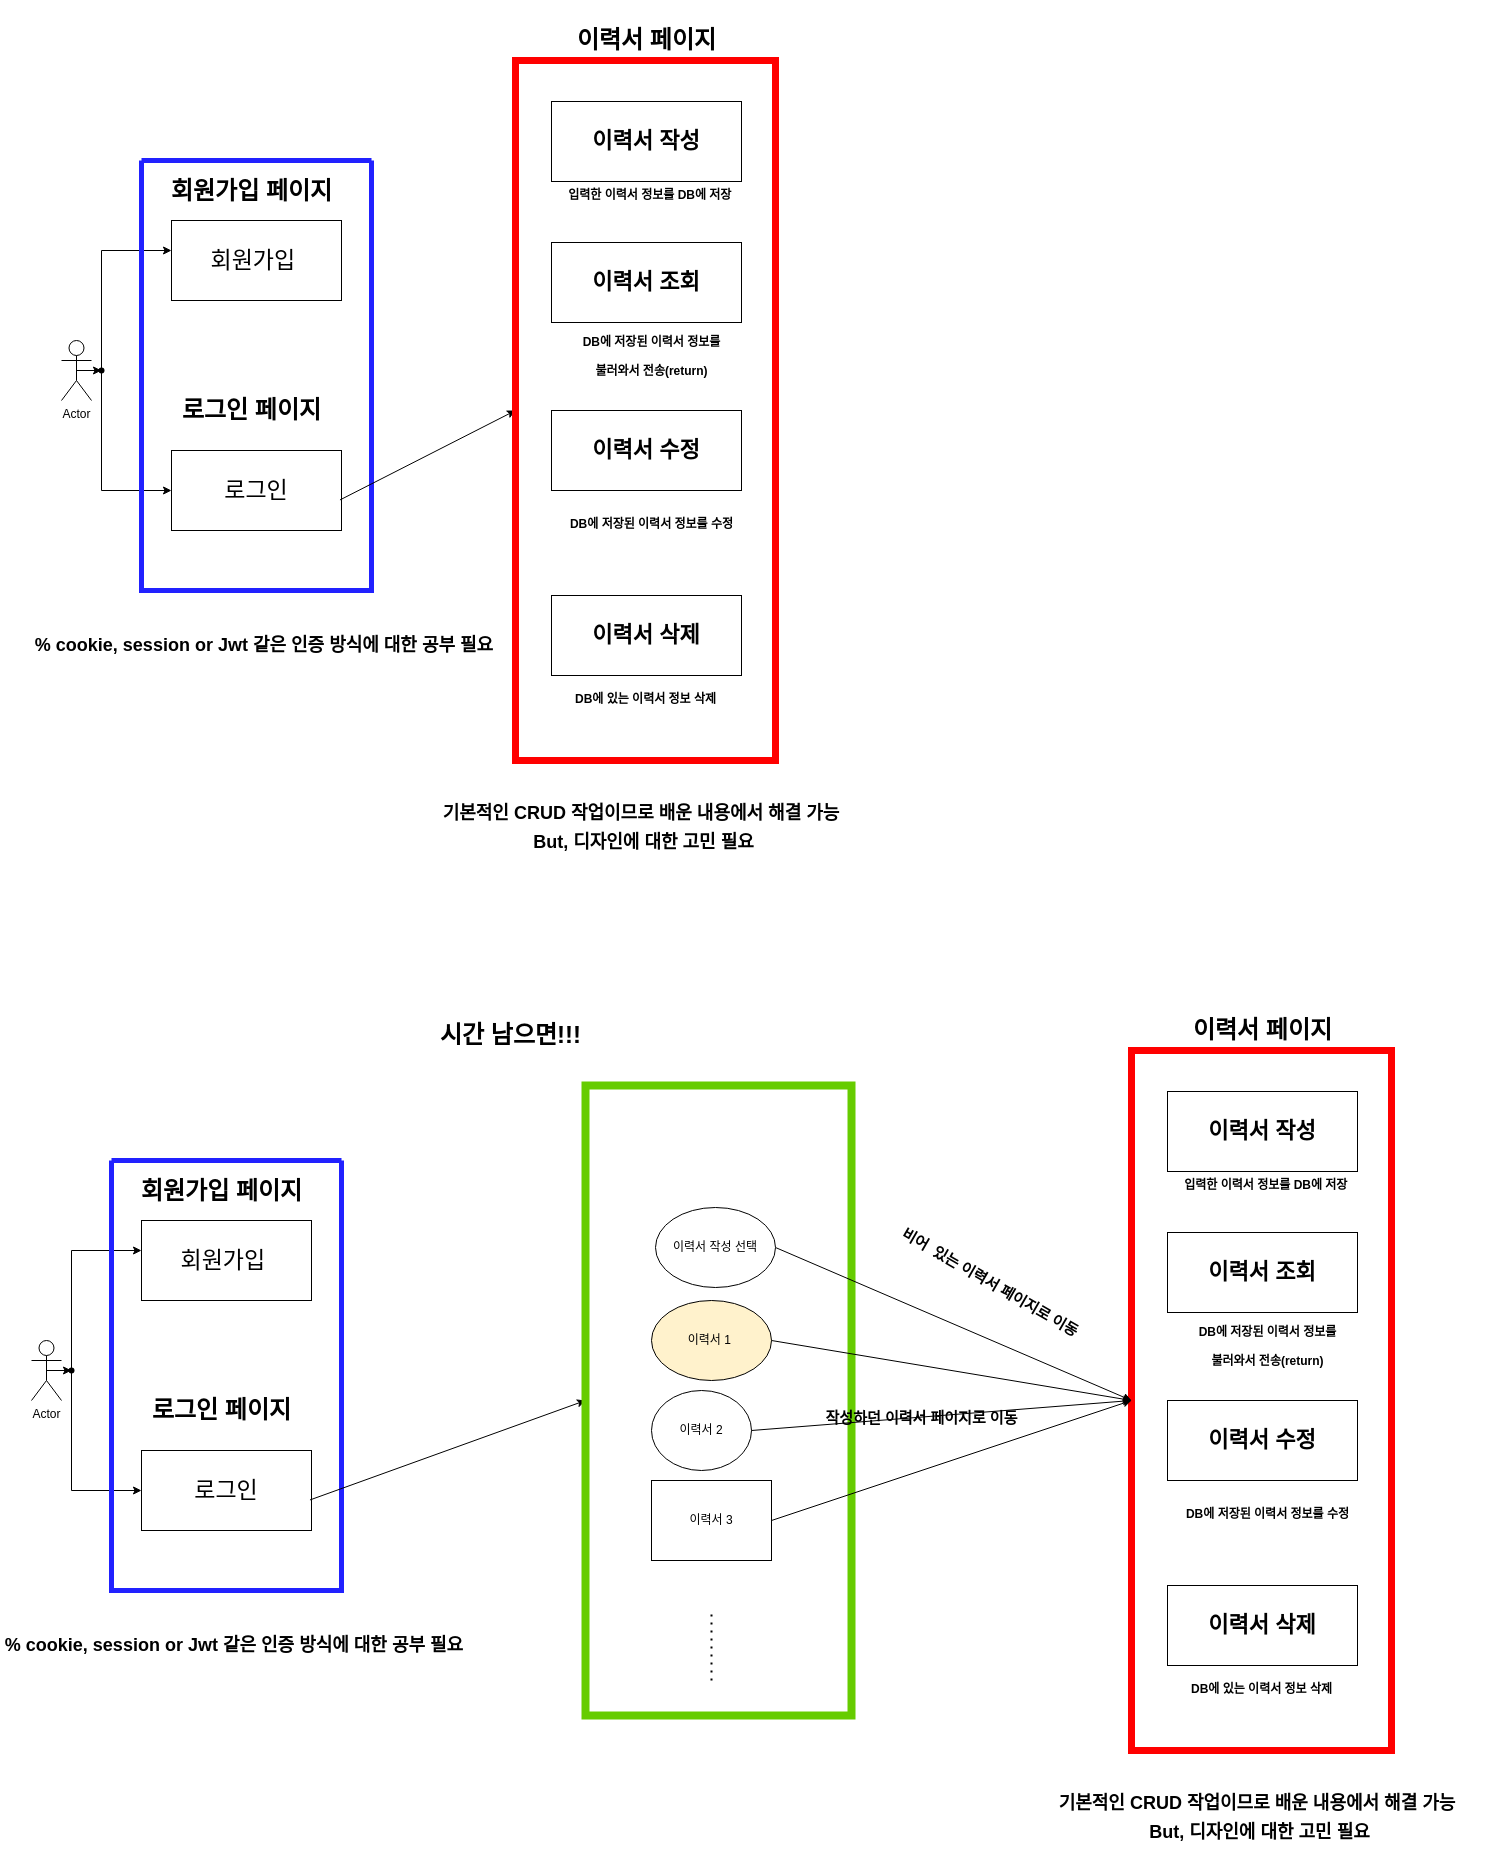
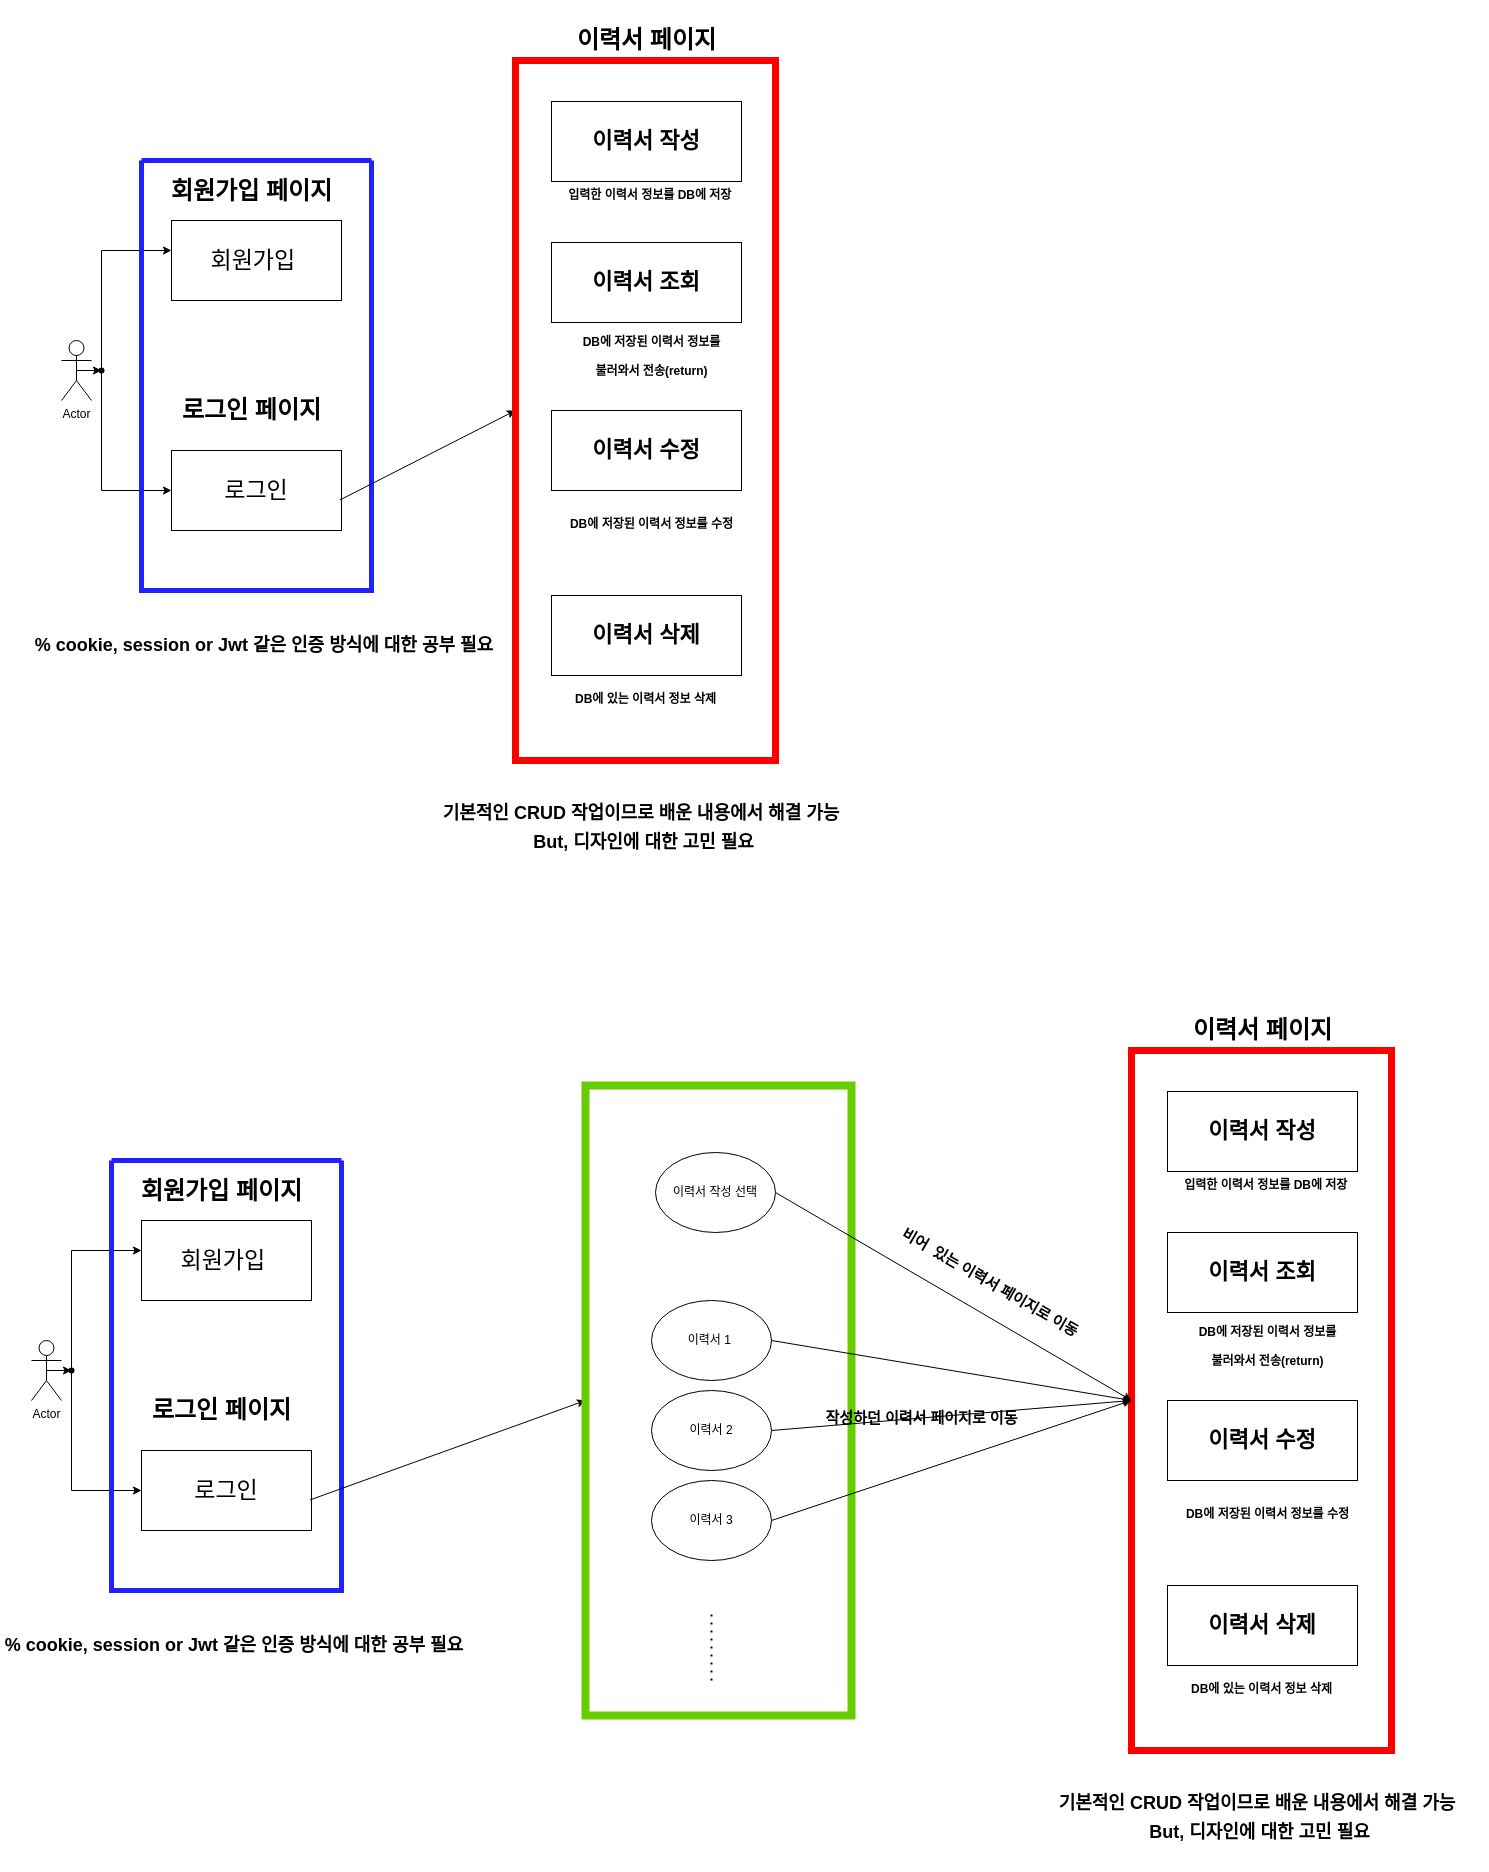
- <mxCell id="64" value="시간 남으면!!!" style="text;strokeColor=none;fillColor=none;html=1;fontSize=24;fontStyle=1;verticalAlign=middle;align=center;" vertex="1" parent="1"><mxGeometry x="234" y="985" width="530" height="100" as="geometry" /></mxCell>
- <mxCell id="54" value="이력서 작성 선택" style="ellipse;whiteSpace=wrap;html=1;" parent="1" vertex="1"><mxGeometry x="644" y="1207" width="120" height="80" as="geometry" /></mxCell>
+ <mxCell id="54" value="이력서 작성 선택" style="ellipse;whiteSpace=wrap;html=1;" parent="1" vertex="1"><mxGeometry x="644" y="1152" width="120" height="80" as="geometry" /></mxCell>
- <mxCell id="55" value="이력서 1&amp;nbsp;" style="ellipse;whiteSpace=wrap;html=1;fillColor=#fff2cc;" parent="1" vertex="1"><mxGeometry x="640" y="1300" width="120" height="80" as="geometry" /></mxCell>
+ <mxCell id="55" value="이력서 1&amp;nbsp;" style="ellipse;whiteSpace=wrap;html=1;" parent="1" vertex="1"><mxGeometry x="640" y="1300" width="120" height="80" as="geometry" /></mxCell>
- <mxCell id="56" value="이력서 2" style="ellipse;whiteSpace=wrap;html=1;" parent="1" vertex="1"><mxGeometry x="640" y="1390" width="100" height="80" as="geometry" /></mxCell>
+ <mxCell id="56" value="이력서 2" style="ellipse;whiteSpace=wrap;html=1;" parent="1" vertex="1"><mxGeometry x="640" y="1390" width="120" height="80" as="geometry" /></mxCell>
- <mxCell id="57" value="이력서 3" style="whiteSpace=wrap;html=1;rounded=0;" parent="1" vertex="1"><mxGeometry x="640" y="1480" width="120" height="80" as="geometry" /></mxCell>
+ <mxCell id="57" value="이력서 3" style="ellipse;whiteSpace=wrap;html=1;" parent="1" vertex="1"><mxGeometry x="640" y="1480" width="120" height="80" as="geometry" /></mxCell>
